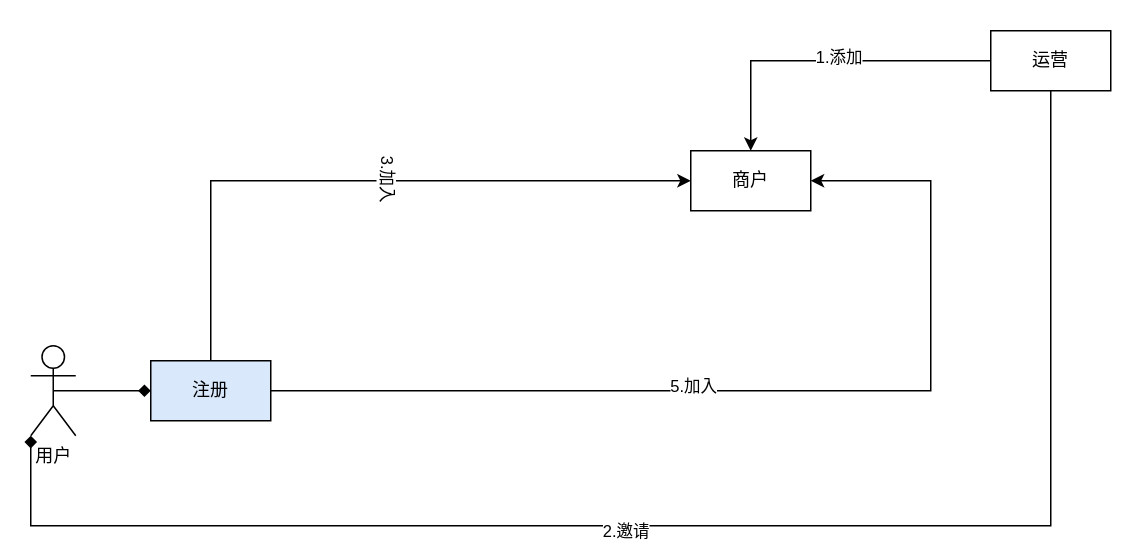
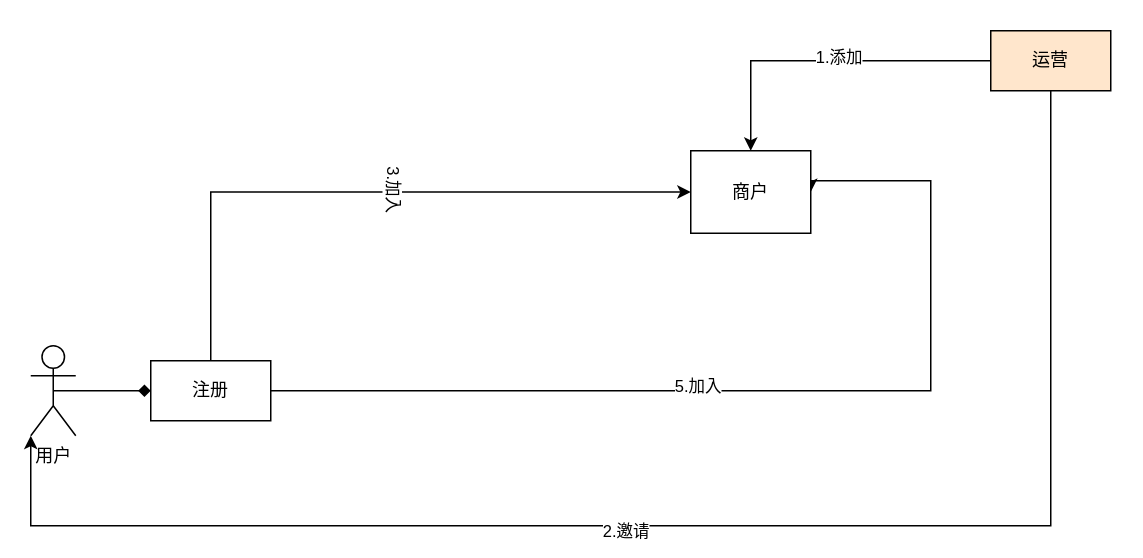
- <mxCell id="14" value="运营" style="rounded=0;whiteSpace=wrap;html=1;" vertex="1" parent="1"><mxGeometry x="660" y="20" width="80" height="40" as="geometry" /></mxCell>
+ <mxCell id="14" value="运营" style="rounded=0;whiteSpace=wrap;html=1;fillColor=#ffe6cc;" vertex="1" parent="1"><mxGeometry x="660" y="20" width="80" height="40" as="geometry" /></mxCell>
- <mxCell id="9" value="商户" style="rounded=0;whiteSpace=wrap;html=1;" vertex="1" parent="1"><mxGeometry x="460" y="100" width="80" height="40" as="geometry" /></mxCell>
+ <mxCell id="9" value="商户" style="rounded=0;whiteSpace=wrap;html=1;" vertex="1" parent="1"><mxGeometry x="460" y="100" width="80" height="55" as="geometry" /></mxCell>
- <mxCell id="8" value="注册" style="rounded=0;whiteSpace=wrap;html=1;fillColor=#dae8fc;" vertex="1" parent="1"><mxGeometry y="240" width="80" height="40" as="geometry" x="100" /></mxCell>
+ <mxCell id="8" value="注册" style="rounded=0;whiteSpace=wrap;html=1;" vertex="1" parent="1"><mxGeometry y="240" width="80" height="40" as="geometry" x="100" /></mxCell>
- <mxCell id="12" style="edgeStyle=orthogonalEdgeStyle;rounded=0;orthogonalLoop=1;jettySize=auto;html=1;exitX=0.5;exitY=1;exitDx=0;exitDy=0;entryX=0;entryY=1;entryDx=0;entryDy=0;entryPerimeter=0;endArrow=diamond;" edge="1" parent="1" source="14" target="3"><mxGeometry relative="1" as="geometry"><Array as="points"><mxPoint x="700" y="350" /><mxPoint x="20" y="350" /></Array></mxGeometry></mxCell>
+ <mxCell id="12" style="edgeStyle=orthogonalEdgeStyle;rounded=0;orthogonalLoop=1;jettySize=auto;html=1;exitX=0.5;exitY=1;exitDx=0;exitDy=0;entryX=0;entryY=1;entryDx=0;entryDy=0;entryPerimeter=0;" edge="1" parent="1" source="14" target="3"><mxGeometry relative="1" as="geometry"><Array as="points"><mxPoint x="700" y="350" /><mxPoint x="20" y="350" /></Array></mxGeometry></mxCell>
